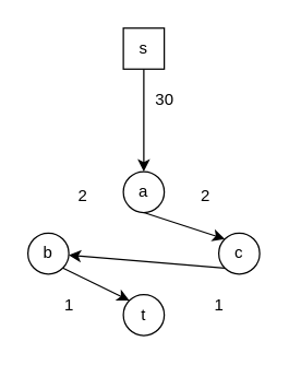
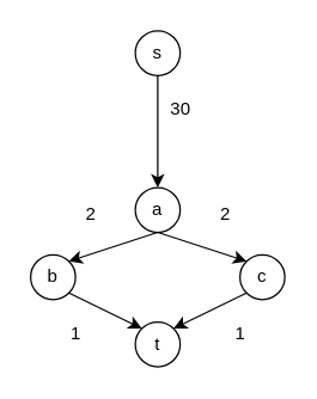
- <mxCell id="3" value="s" style="whiteSpace=wrap;html=1;aspect=fixed;rounded=0;" vertex="1" parent="1"><mxGeometry x="90" y="20" width="30" height="30" as="geometry" /></mxCell>
+ <mxCell id="3" value="s" style="ellipse;whiteSpace=wrap;html=1;aspect=fixed;" vertex="1" parent="1"><mxGeometry x="90" y="20" width="30" height="30" as="geometry" /></mxCell>
+ <mxCell id="9" style="rounded=0;orthogonalLoop=1;jettySize=auto;html=1;exitX=0.5;exitY=1;exitDx=0;exitDy=0;entryX=1;entryY=0;entryDx=0;entryDy=0;" edge="1" parent="1" source="11" target="7"><mxGeometry relative="1" as="geometry" /></mxCell>
- <mxCell id="4" style="rounded=0;orthogonalLoop=1;jettySize=auto;html=1;exitX=0;exitY=1;exitDx=0;exitDy=0;" edge="1" parent="1" source="5" target="7"><mxGeometry relative="1" as="geometry" /></mxCell>
+ <mxCell id="4" style="rounded=0;orthogonalLoop=1;jettySize=auto;html=1;exitX=0;exitY=1;exitDx=0;exitDy=0;entryX=1;entryY=0;entryDx=0;entryDy=0;" edge="1" parent="1" source="5" target="8"><mxGeometry relative="1" as="geometry" /></mxCell>
